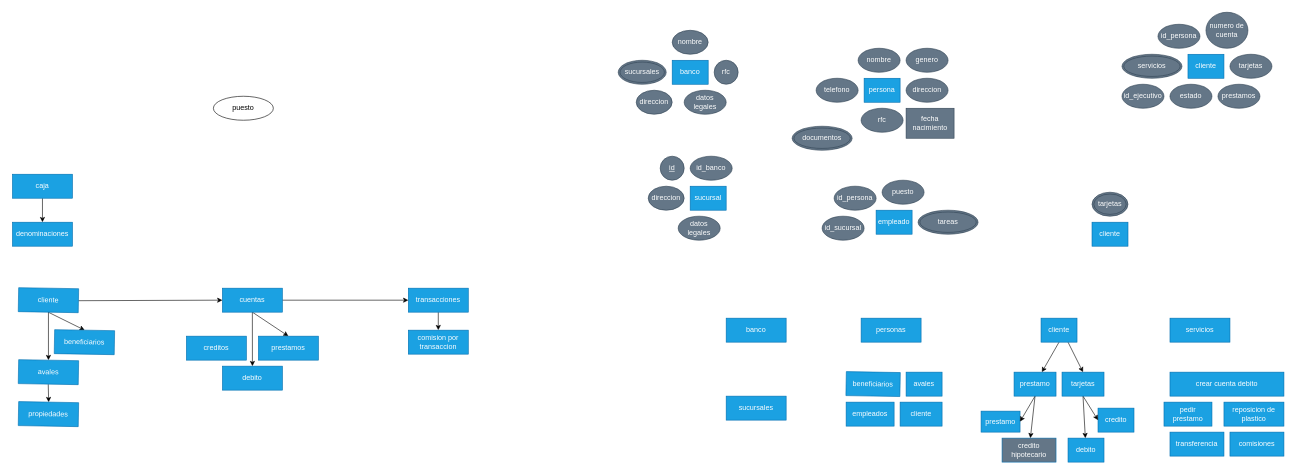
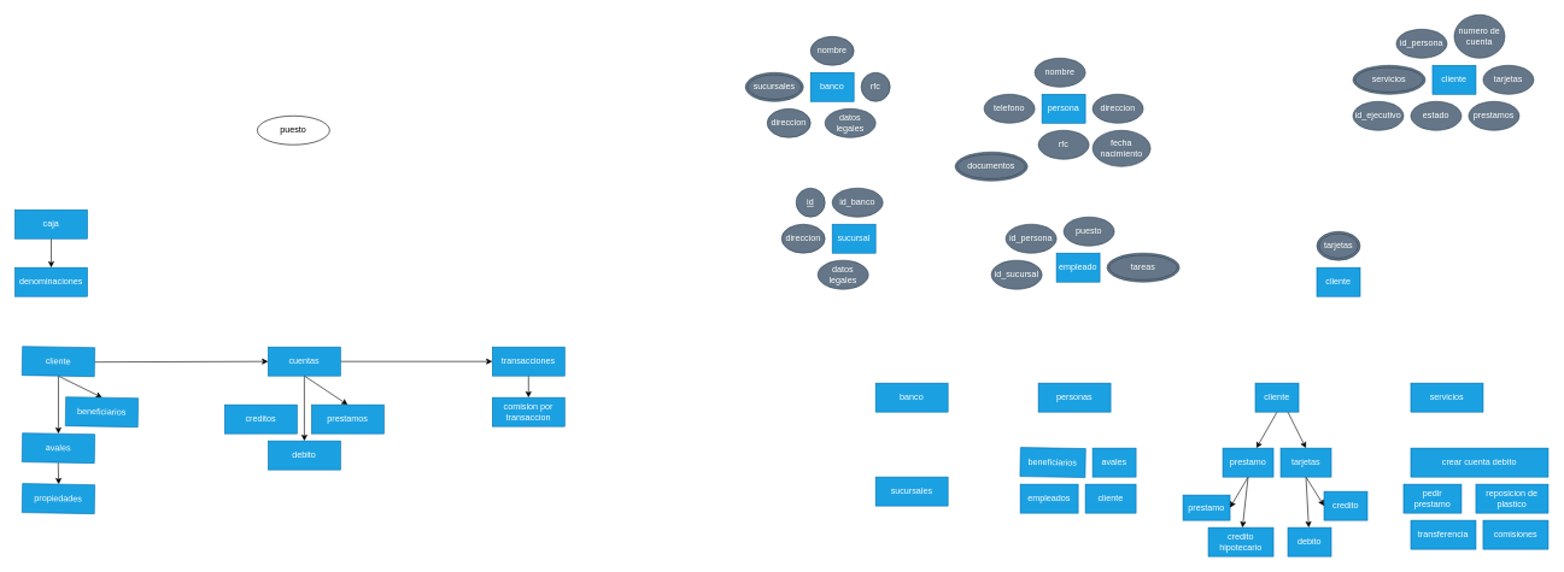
- <mxCell id="78" value="genero" style="ellipse;whiteSpace=wrap;html=1;align=center;fillColor=#647687;fontColor=#ffffff;strokeColor=#314354;" vertex="1" parent="1"><mxGeometry x="1510" y="80" width="70" height="40" as="geometry" /></mxCell>
- <mxCell id="35" value="fecha nacimiento" style="whiteSpace=wrap;html=1;align=center;fillColor=#647687;fontColor=#ffffff;strokeColor=#314354;rounded=0;" parent="1" vertex="1"><mxGeometry x="1510" y="180" width="80" height="50" as="geometry" /></mxCell>
+ <mxCell id="35" value="fecha nacimiento" style="ellipse;whiteSpace=wrap;html=1;align=center;fillColor=#647687;fontColor=#ffffff;strokeColor=#314354;" parent="1" vertex="1"><mxGeometry x="1510" y="180" width="80" height="50" as="geometry" /></mxCell>
- <mxCell id="65" value="credito hipotecario" style="whiteSpace=wrap;html=1;align=center;fillColor=#647687;fontColor=#ffffff;strokeColor=#006EAF;" parent="1" vertex="1"><mxGeometry x="1670" y="730" width="90" height="40" as="geometry" /></mxCell>
+ <mxCell id="65" value="credito hipotecario" style="whiteSpace=wrap;html=1;align=center;fillColor=#1ba1e2;fontColor=#ffffff;strokeColor=#006EAF;" parent="1" vertex="1"><mxGeometry x="1670" y="730" width="90" height="40" as="geometry" /></mxCell>
